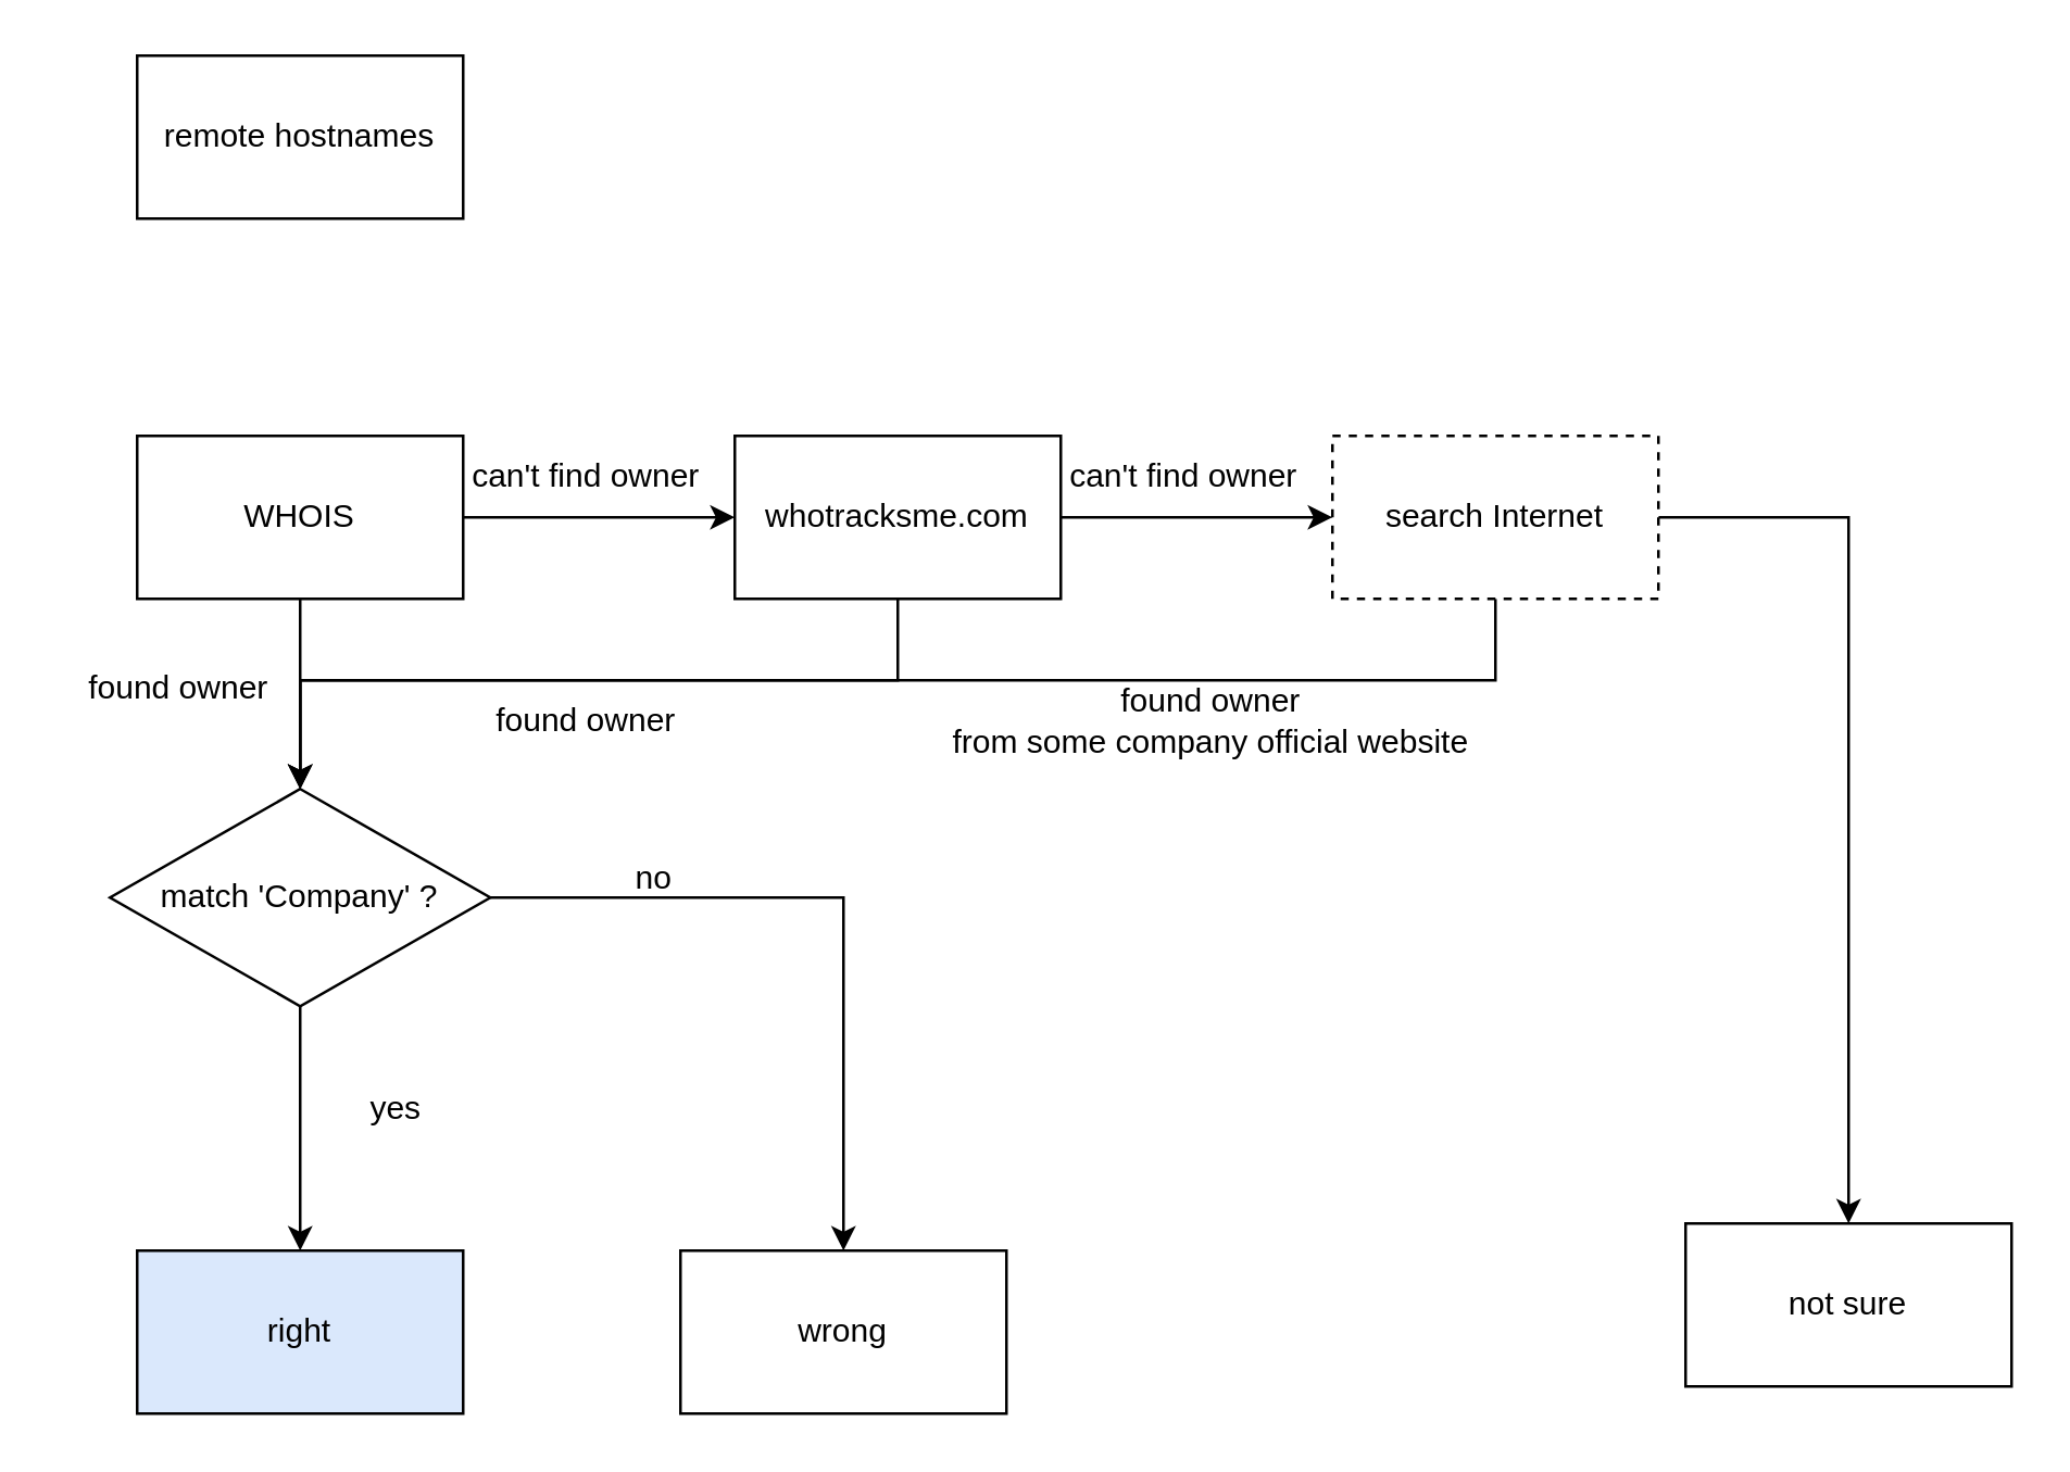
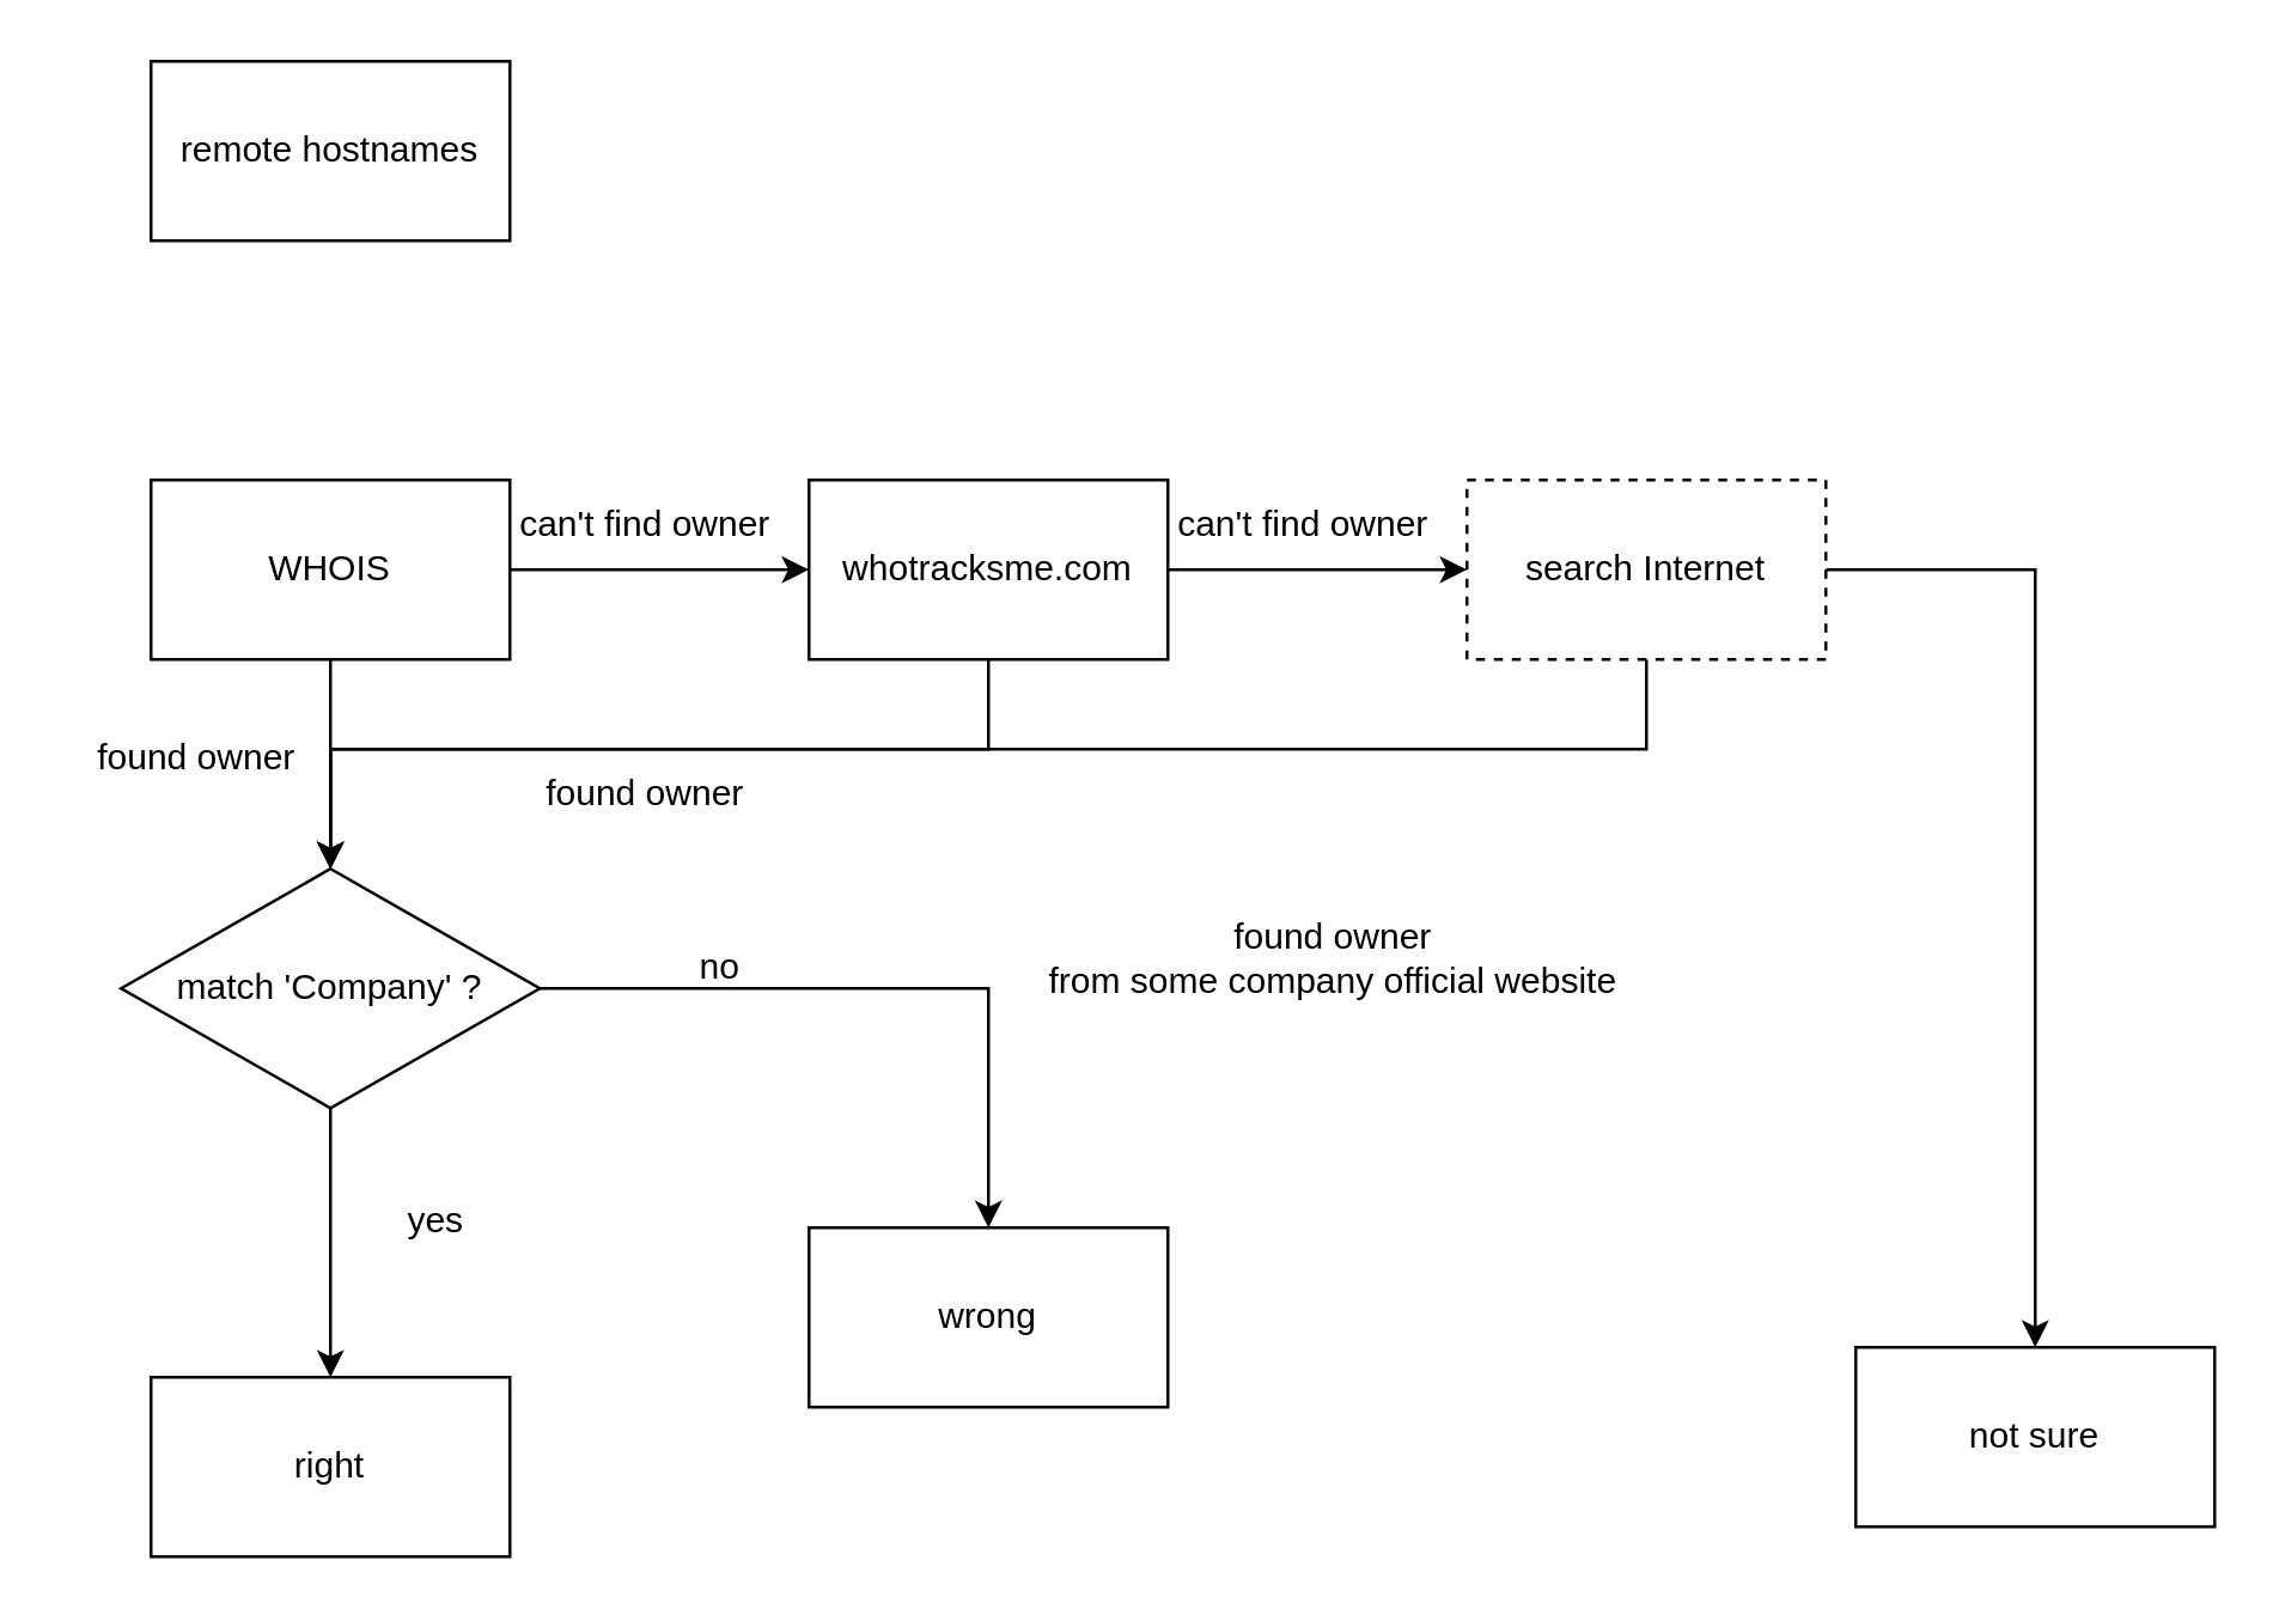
- <mxCell id="23" value="found owner&lt;br&gt;from some company official website" style="text;html=1;align=center;verticalAlign=middle;resizable=0;points=[];autosize=1;strokeColor=none;fillColor=none;" parent="1" vertex="1"><mxGeometry x="340" y="245" width="210" height="40" as="geometry" /></mxCell>
+ <mxCell id="23" value="found owner&lt;br&gt;from some company official website" style="text;html=1;align=center;verticalAlign=middle;resizable=0;points=[];autosize=1;strokeColor=none;fillColor=none;" parent="1" vertex="1"><mxGeometry x="340" y="300" width="210" height="40" as="geometry" /></mxCell>
- <mxCell id="9" value="right" style="whiteSpace=wrap;html=1;rounded=0;fillColor=#dae8fc;" parent="1" vertex="1"><mxGeometry x="50" y="460" width="120" height="60" as="geometry" /></mxCell>
+ <mxCell id="9" value="right" style="whiteSpace=wrap;html=1;rounded=0;" parent="1" vertex="1"><mxGeometry x="50" y="460" width="120" height="60" as="geometry" /></mxCell>
- <mxCell id="11" value="wrong" style="whiteSpace=wrap;html=1;rounded=0;" parent="1" vertex="1"><mxGeometry x="250" y="460" width="120" height="60" as="geometry" /></mxCell>
+ <mxCell id="11" value="wrong" style="whiteSpace=wrap;html=1;rounded=0;" parent="1" vertex="1"><mxGeometry x="270" y="410" width="120" height="60" as="geometry" /></mxCell>
